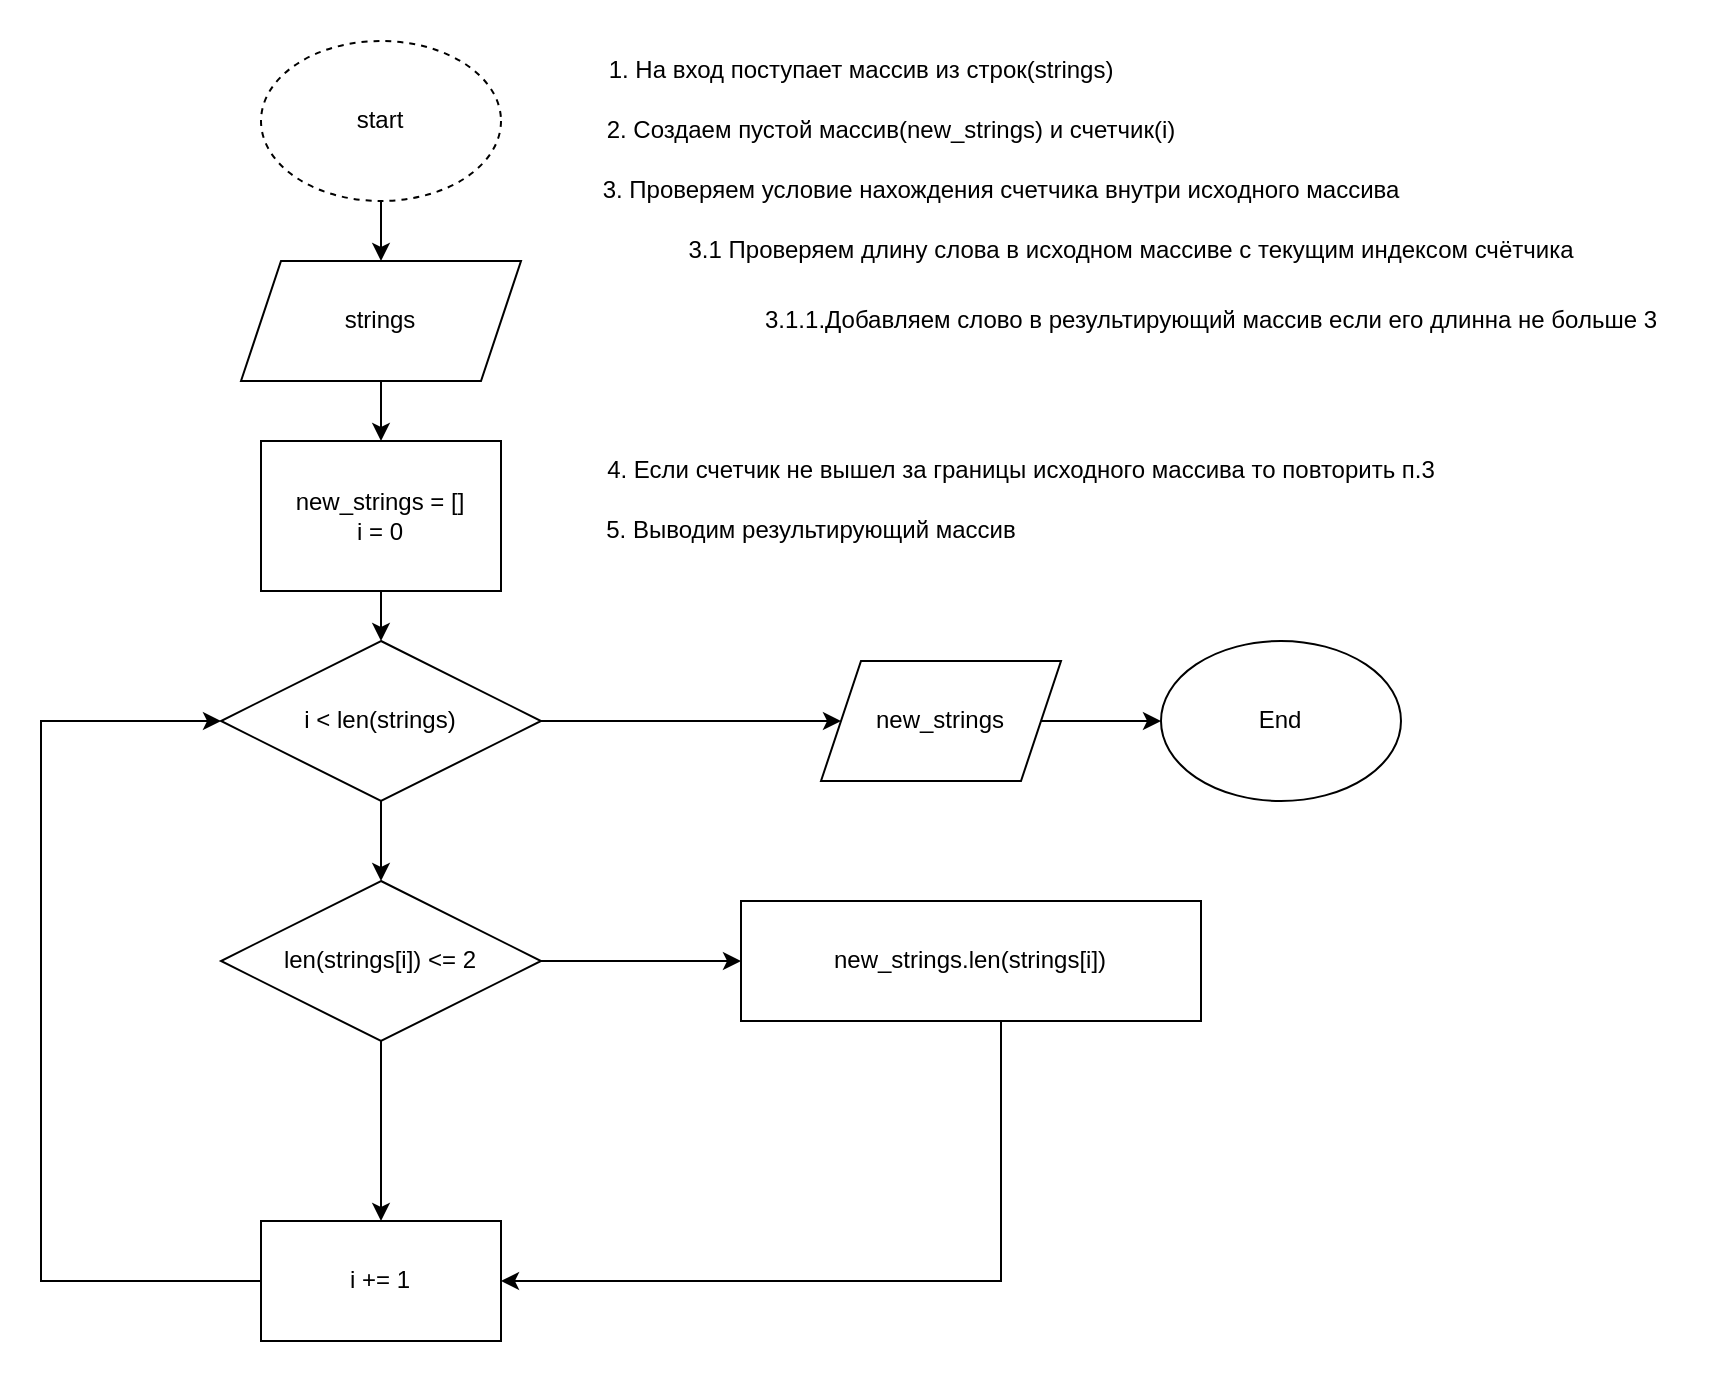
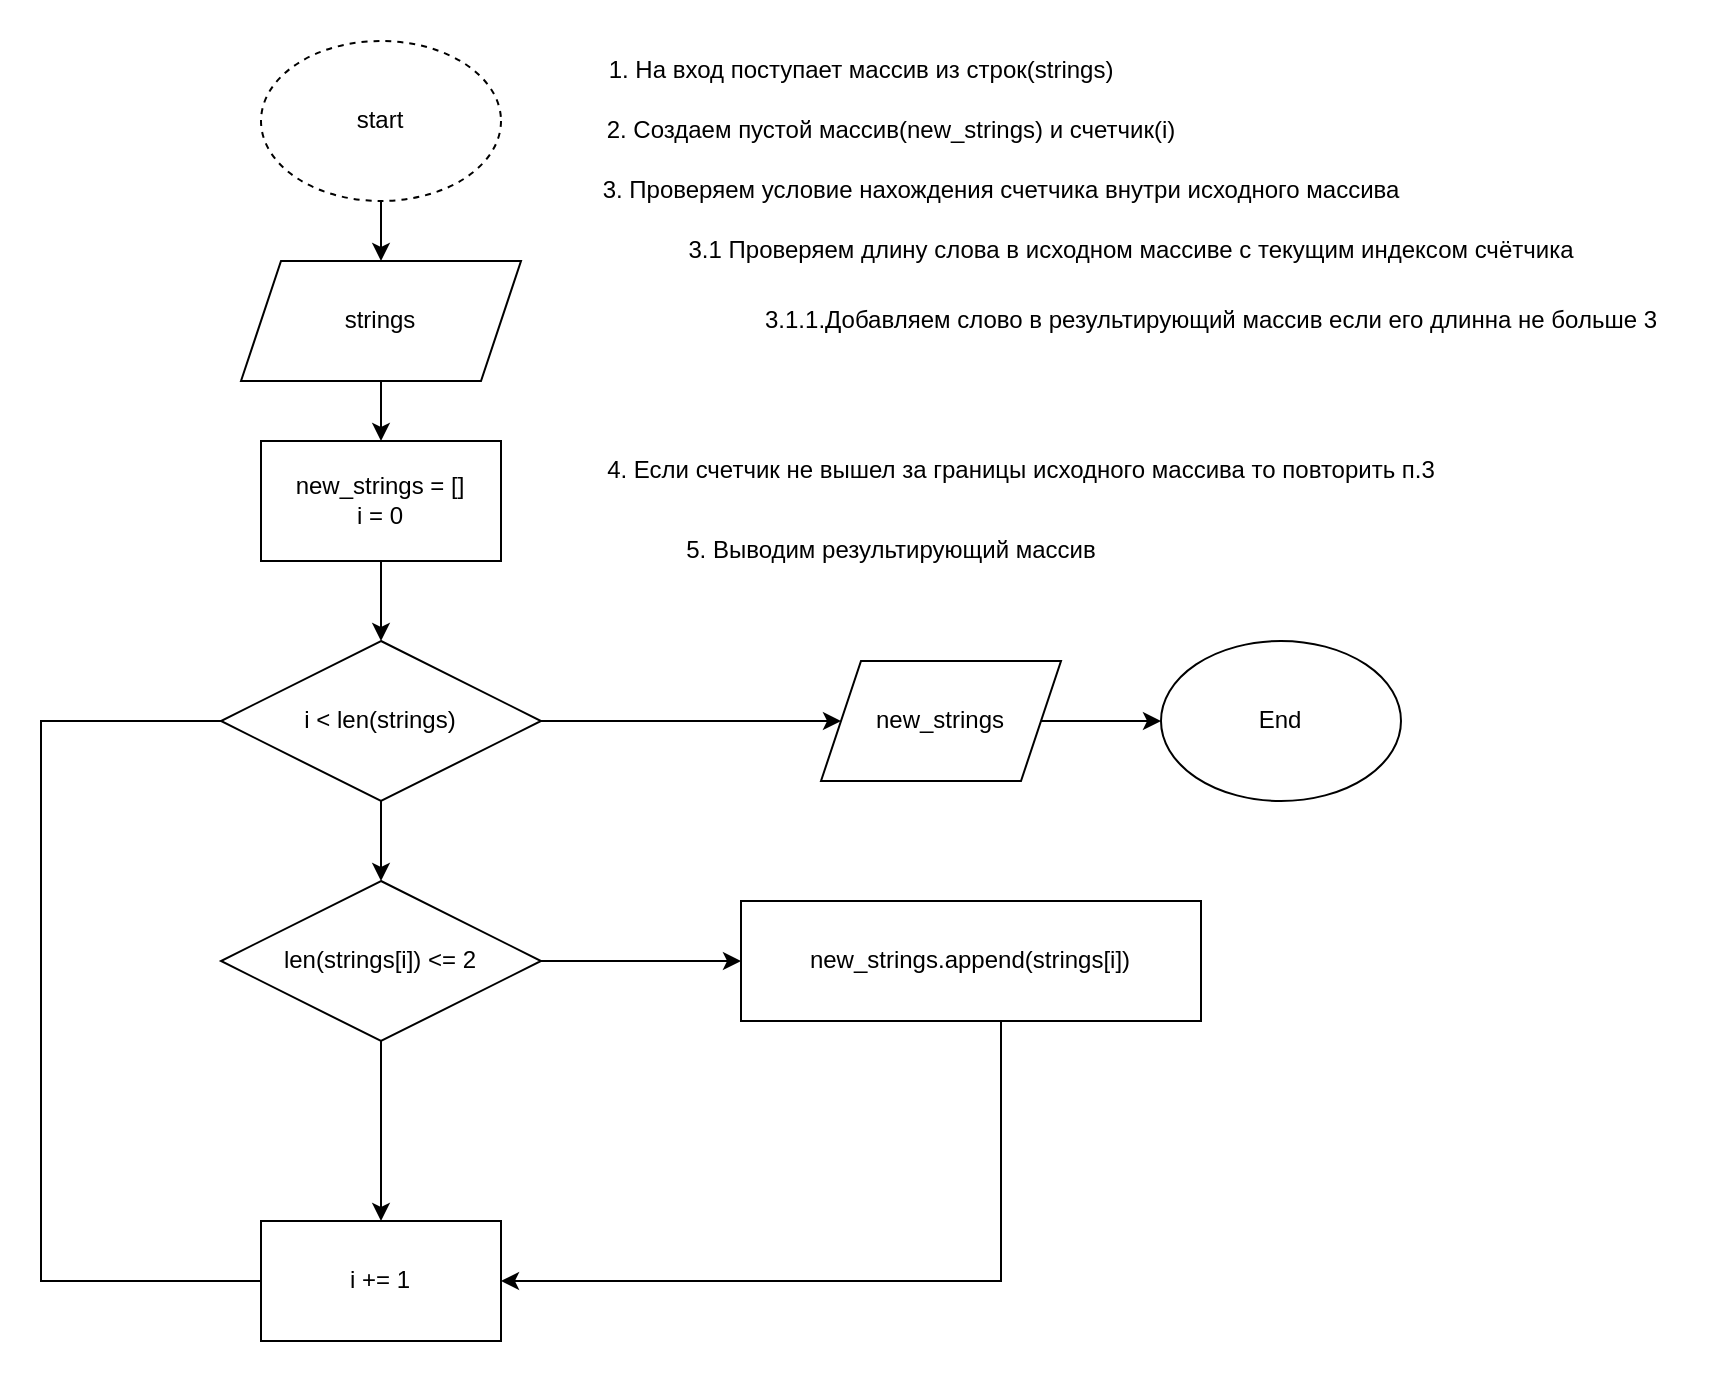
- <mxCell id="7" value="new_strings = []&lt;br&gt;i = 0" style="rounded=0;whiteSpace=wrap;html=1;" vertex="1" parent="1"><mxGeometry x="130" y="220" width="120" height="75" as="geometry" /></mxCell>
+ <mxCell id="7" value="new_strings = []&lt;br&gt;i = 0" style="rounded=0;whiteSpace=wrap;html=1;" vertex="1" parent="1"><mxGeometry x="130" y="220" width="120" height="60" as="geometry" /></mxCell>
- <mxCell id="27" value="5. Выводим результирующий массив" style="text;html=1;align=center;verticalAlign=middle;resizable=0;points=[];autosize=1;strokeColor=none;fillColor=none;" vertex="1" parent="1"><mxGeometry x="290" y="250" width="230" height="30" as="geometry" /></mxCell>
+ <mxCell id="27" value="5. Выводим результирующий массив" style="text;html=1;align=center;verticalAlign=middle;resizable=0;points=[];autosize=1;strokeColor=none;fillColor=none;" vertex="1" parent="1"><mxGeometry x="330" y="260" width="230" height="30" as="geometry" /></mxCell>
- <mxCell id="16" style="edgeStyle=orthogonalEdgeStyle;rounded=0;orthogonalLoop=1;jettySize=auto;html=1;entryX=0;entryY=0.5;entryDx=0;entryDy=0;" edge="1" parent="1" source="17" target="10"><mxGeometry relative="1" as="geometry"><Array as="points"><mxPoint x="20" y="640" /><mxPoint x="20" y="360" /></Array></mxGeometry></mxCell>
+ <mxCell id="16" style="edgeStyle=orthogonalEdgeStyle;rounded=0;orthogonalLoop=1;jettySize=auto;html=1;entryX=0;entryY=0.5;entryDx=0;entryDy=0;endArrow=none;" edge="1" parent="1" source="17" target="10"><mxGeometry relative="1" as="geometry"><Array as="points"><mxPoint x="20" y="640" /><mxPoint x="20" y="360" /></Array></mxGeometry></mxCell>
- <mxCell id="15" value="new_strings.len(strings[i])" style="whiteSpace=wrap;html=1;" vertex="1" parent="1"><mxGeometry x="370" y="450" width="230" height="60" as="geometry" /></mxCell>
+ <mxCell id="15" value="new_strings.append(strings[i])" style="whiteSpace=wrap;html=1;" vertex="1" parent="1"><mxGeometry x="370" y="450" width="230" height="60" as="geometry" /></mxCell>
